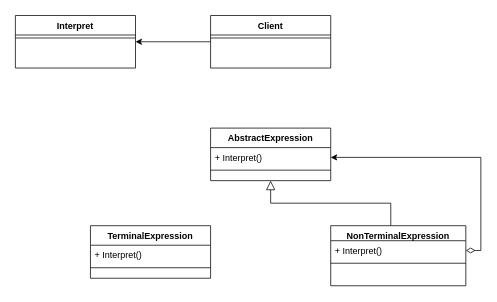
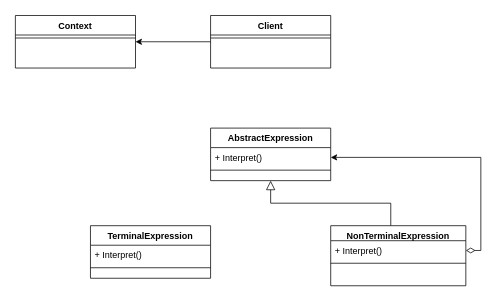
- <mxCell id="5" value="Interpret" style="swimlane;fontStyle=1;align=center;verticalAlign=top;childLayout=stackLayout;horizontal=1;startSize=26;horizontalStack=0;resizeParent=1;resizeLast=0;collapsible=1;marginBottom=0;rounded=0;shadow=0;strokeWidth=1;" vertex="1" parent="1"><mxGeometry x="20" y="20" width="160" height="70" as="geometry"><mxRectangle x="340" y="380" width="170" height="26" as="alternateBounds" /></mxGeometry></mxCell>
+ <mxCell id="5" value="Context" style="swimlane;fontStyle=1;align=center;verticalAlign=top;childLayout=stackLayout;horizontal=1;startSize=26;horizontalStack=0;resizeParent=1;resizeLast=0;collapsible=1;marginBottom=0;rounded=0;shadow=0;strokeWidth=1;" vertex="1" parent="1"><mxGeometry x="20" y="20" width="160" height="70" as="geometry"><mxRectangle x="340" y="380" width="170" height="26" as="alternateBounds" /></mxGeometry></mxCell>
